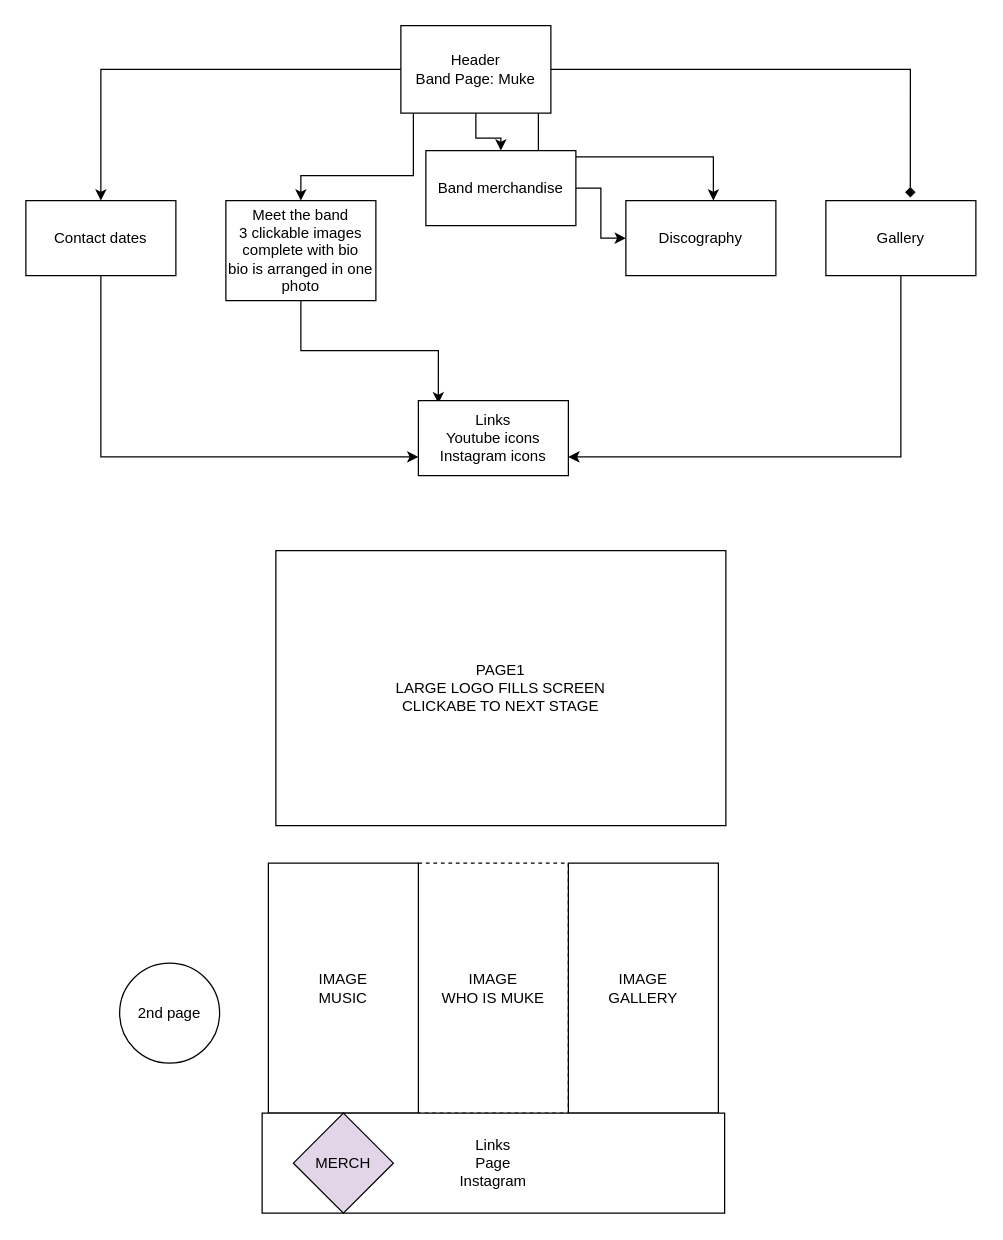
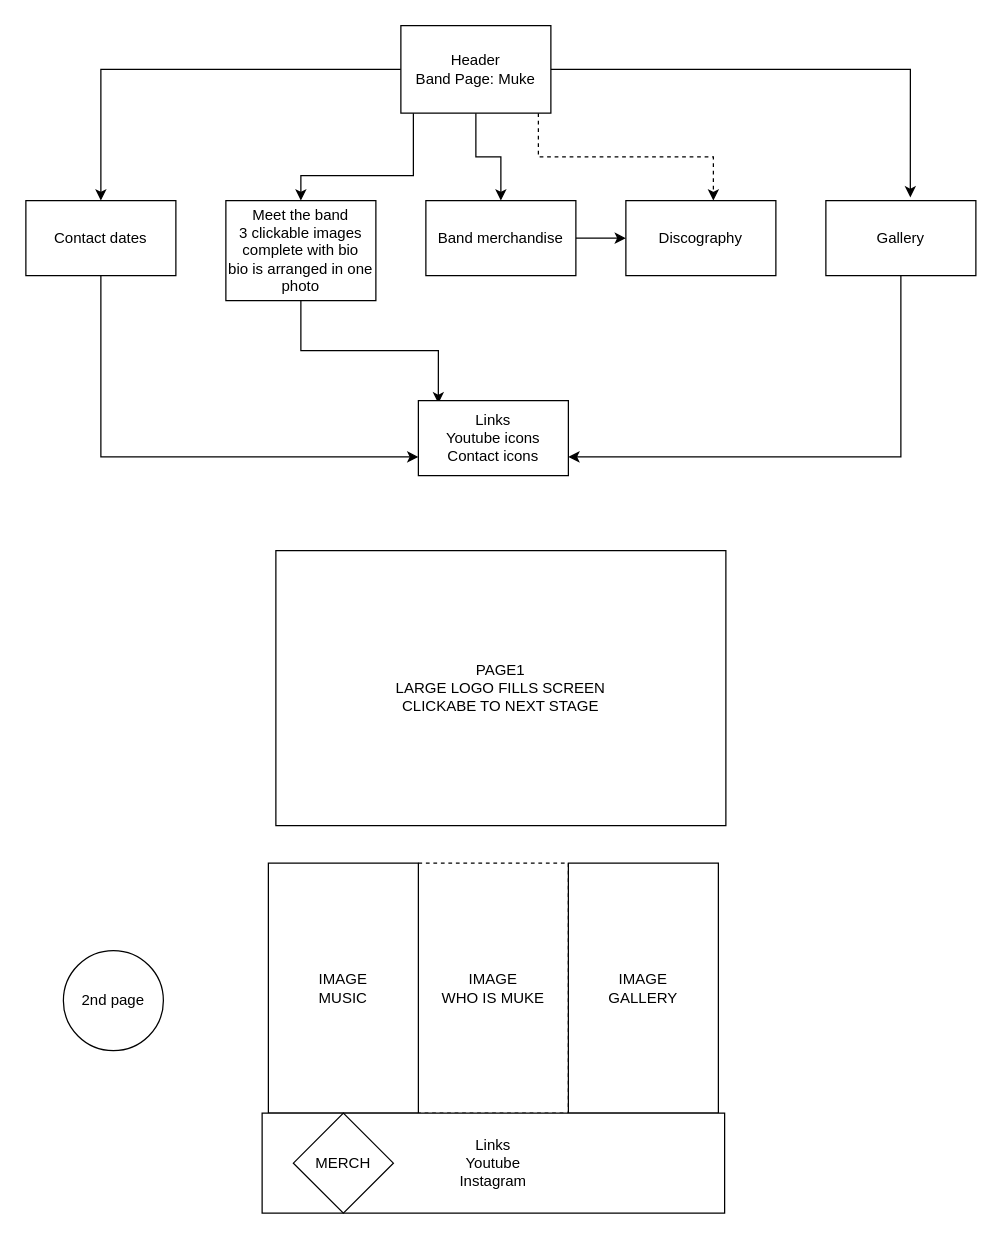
- <mxCell id="4" style="edgeStyle=orthogonalEdgeStyle;rounded=0;orthogonalLoop=1;jettySize=auto;html=1;" edge="1" parent="1" source="7" target="12"><mxGeometry relative="1" as="geometry"><Array as="points"><mxPoint x="430" y="125" /><mxPoint x="570" y="125" /></Array></mxGeometry></mxCell>
+ <mxCell id="4" style="edgeStyle=orthogonalEdgeStyle;rounded=0;orthogonalLoop=1;jettySize=auto;html=1;dashed=1;" edge="1" parent="1" source="7" target="12"><mxGeometry relative="1" as="geometry"><Array as="points"><mxPoint x="430" y="125" /><mxPoint x="570" y="125" /></Array></mxGeometry></mxCell>
- <mxCell id="3" style="edgeStyle=orthogonalEdgeStyle;rounded=0;orthogonalLoop=1;jettySize=auto;html=1;entryX=0.563;entryY=-0.043;entryDx=0;entryDy=0;entryPerimeter=0;endArrow=diamond;" edge="1" parent="1" source="7" target="14"><mxGeometry relative="1" as="geometry" /></mxCell>
+ <mxCell id="3" style="edgeStyle=orthogonalEdgeStyle;rounded=0;orthogonalLoop=1;jettySize=auto;html=1;entryX=0.563;entryY=-0.043;entryDx=0;entryDy=0;entryPerimeter=0;" edge="1" parent="1" source="7" target="14"><mxGeometry relative="1" as="geometry" /></mxCell>
- <mxCell id="16" value="Band merchandise" style="rounded=0;whiteSpace=wrap;html=1;" vertex="1" parent="1"><mxGeometry x="340" y="120" width="120" height="60" as="geometry" /></mxCell>
+ <mxCell id="16" value="Band merchandise" style="rounded=0;whiteSpace=wrap;html=1;" vertex="1" parent="1"><mxGeometry x="340" y="160" width="120" height="60" as="geometry" /></mxCell>
- <mxCell id="17" value="Links&lt;br&gt;Youtube icons&lt;br&gt;Instagram icons" style="rounded=0;whiteSpace=wrap;html=1;" vertex="1" parent="1"><mxGeometry x="334" y="320" width="120" height="60" as="geometry" /></mxCell>
+ <mxCell id="17" value="Links&lt;br&gt;Youtube icons&lt;br&gt;Contact icons" style="rounded=0;whiteSpace=wrap;html=1;" vertex="1" parent="1"><mxGeometry x="334" y="320" width="120" height="60" as="geometry" /></mxCell>
- <mxCell id="23" value="2nd page" style="ellipse;whiteSpace=wrap;html=1;aspect=fixed;" vertex="1" parent="1"><mxGeometry x="95" y="770" width="80" height="80" as="geometry" /></mxCell>
+ <mxCell id="23" value="2nd page" style="ellipse;whiteSpace=wrap;html=1;aspect=fixed;" vertex="1" parent="1"><mxGeometry x="50" y="760" width="80" height="80" as="geometry" /></mxCell>
- <mxCell id="24" value="MERCH" style="rhombus;whiteSpace=wrap;html=1;fillColor=#e1d5e7;" vertex="1" parent="1"><mxGeometry x="234" y="890" width="80" height="80" as="geometry" /></mxCell>
+ <mxCell id="24" value="MERCH" style="rhombus;whiteSpace=wrap;html=1;" vertex="1" parent="1"><mxGeometry x="234" y="890" width="80" height="80" as="geometry" /></mxCell>
- <mxCell id="22" value="Links&lt;br&gt;Page&lt;br&gt;Instagram&lt;br&gt;" style="rounded=0;whiteSpace=wrap;html=1;" vertex="1" parent="1"><mxGeometry x="209" y="890" width="370" height="80" as="geometry" /></mxCell>
+ <mxCell id="22" value="Links&lt;br&gt;Youtube&lt;br&gt;Instagram&lt;br&gt;" style="rounded=0;whiteSpace=wrap;html=1;" vertex="1" parent="1"><mxGeometry x="209" y="890" width="370" height="80" as="geometry" /></mxCell>
